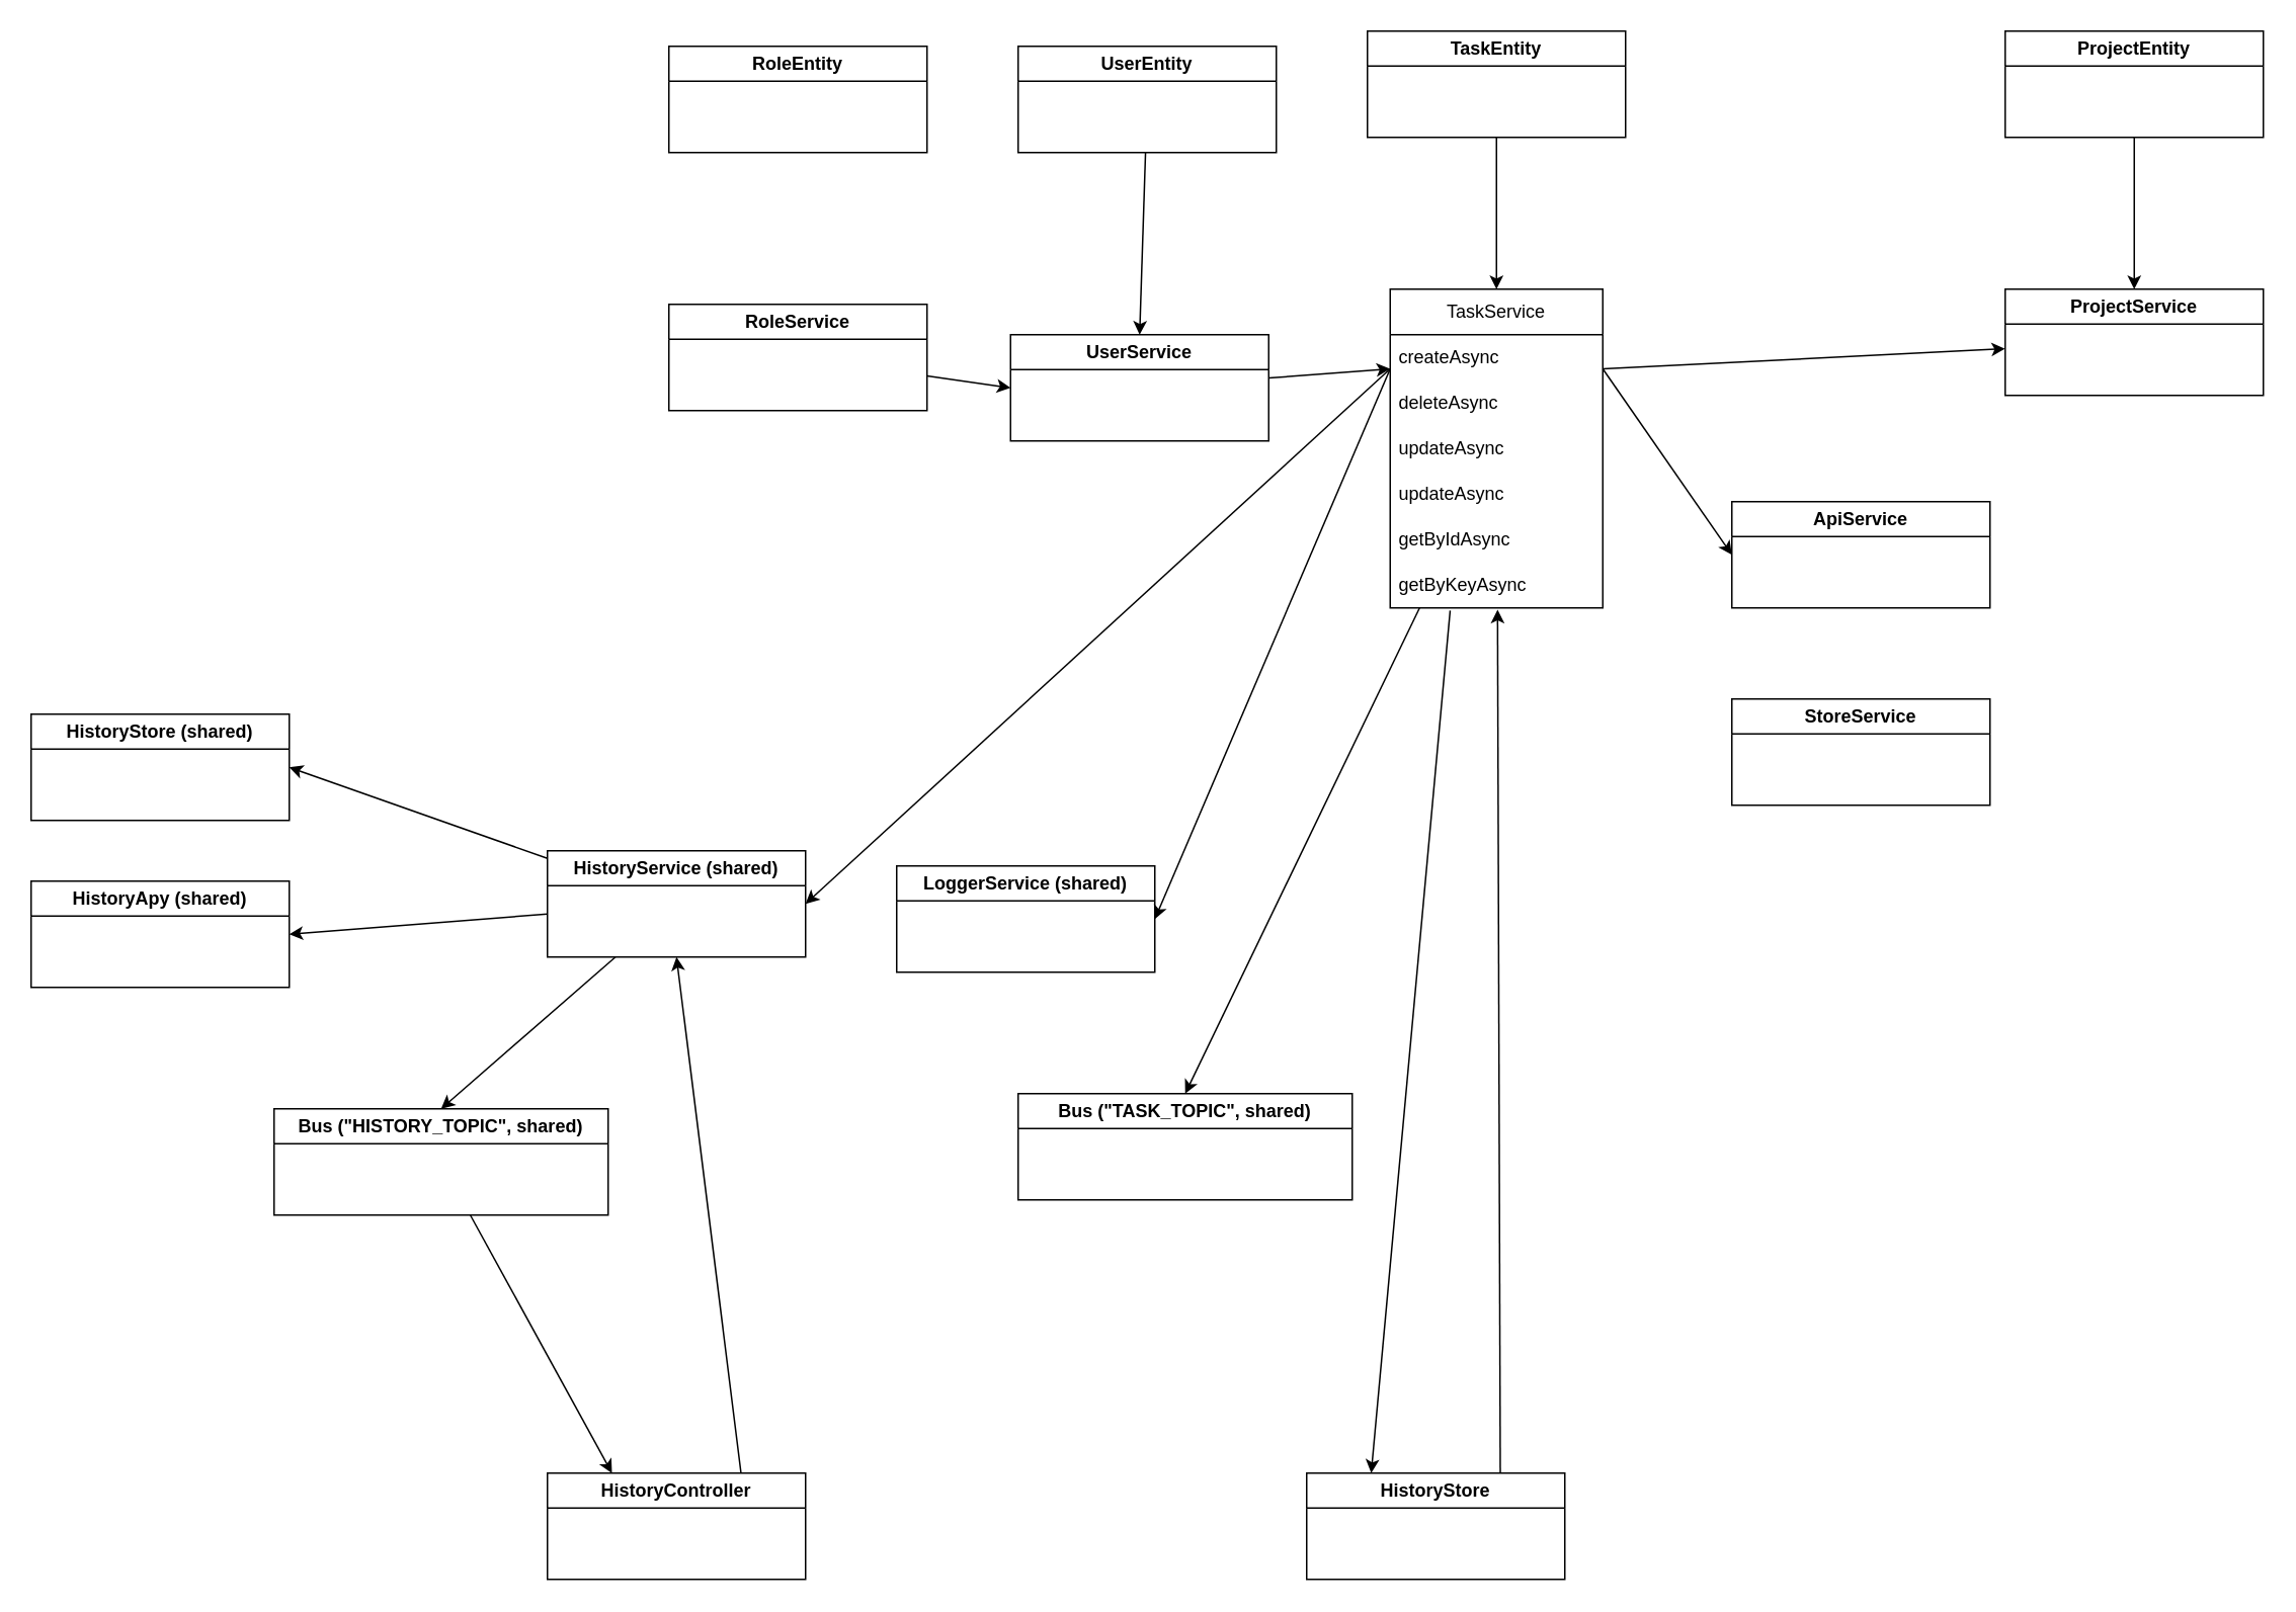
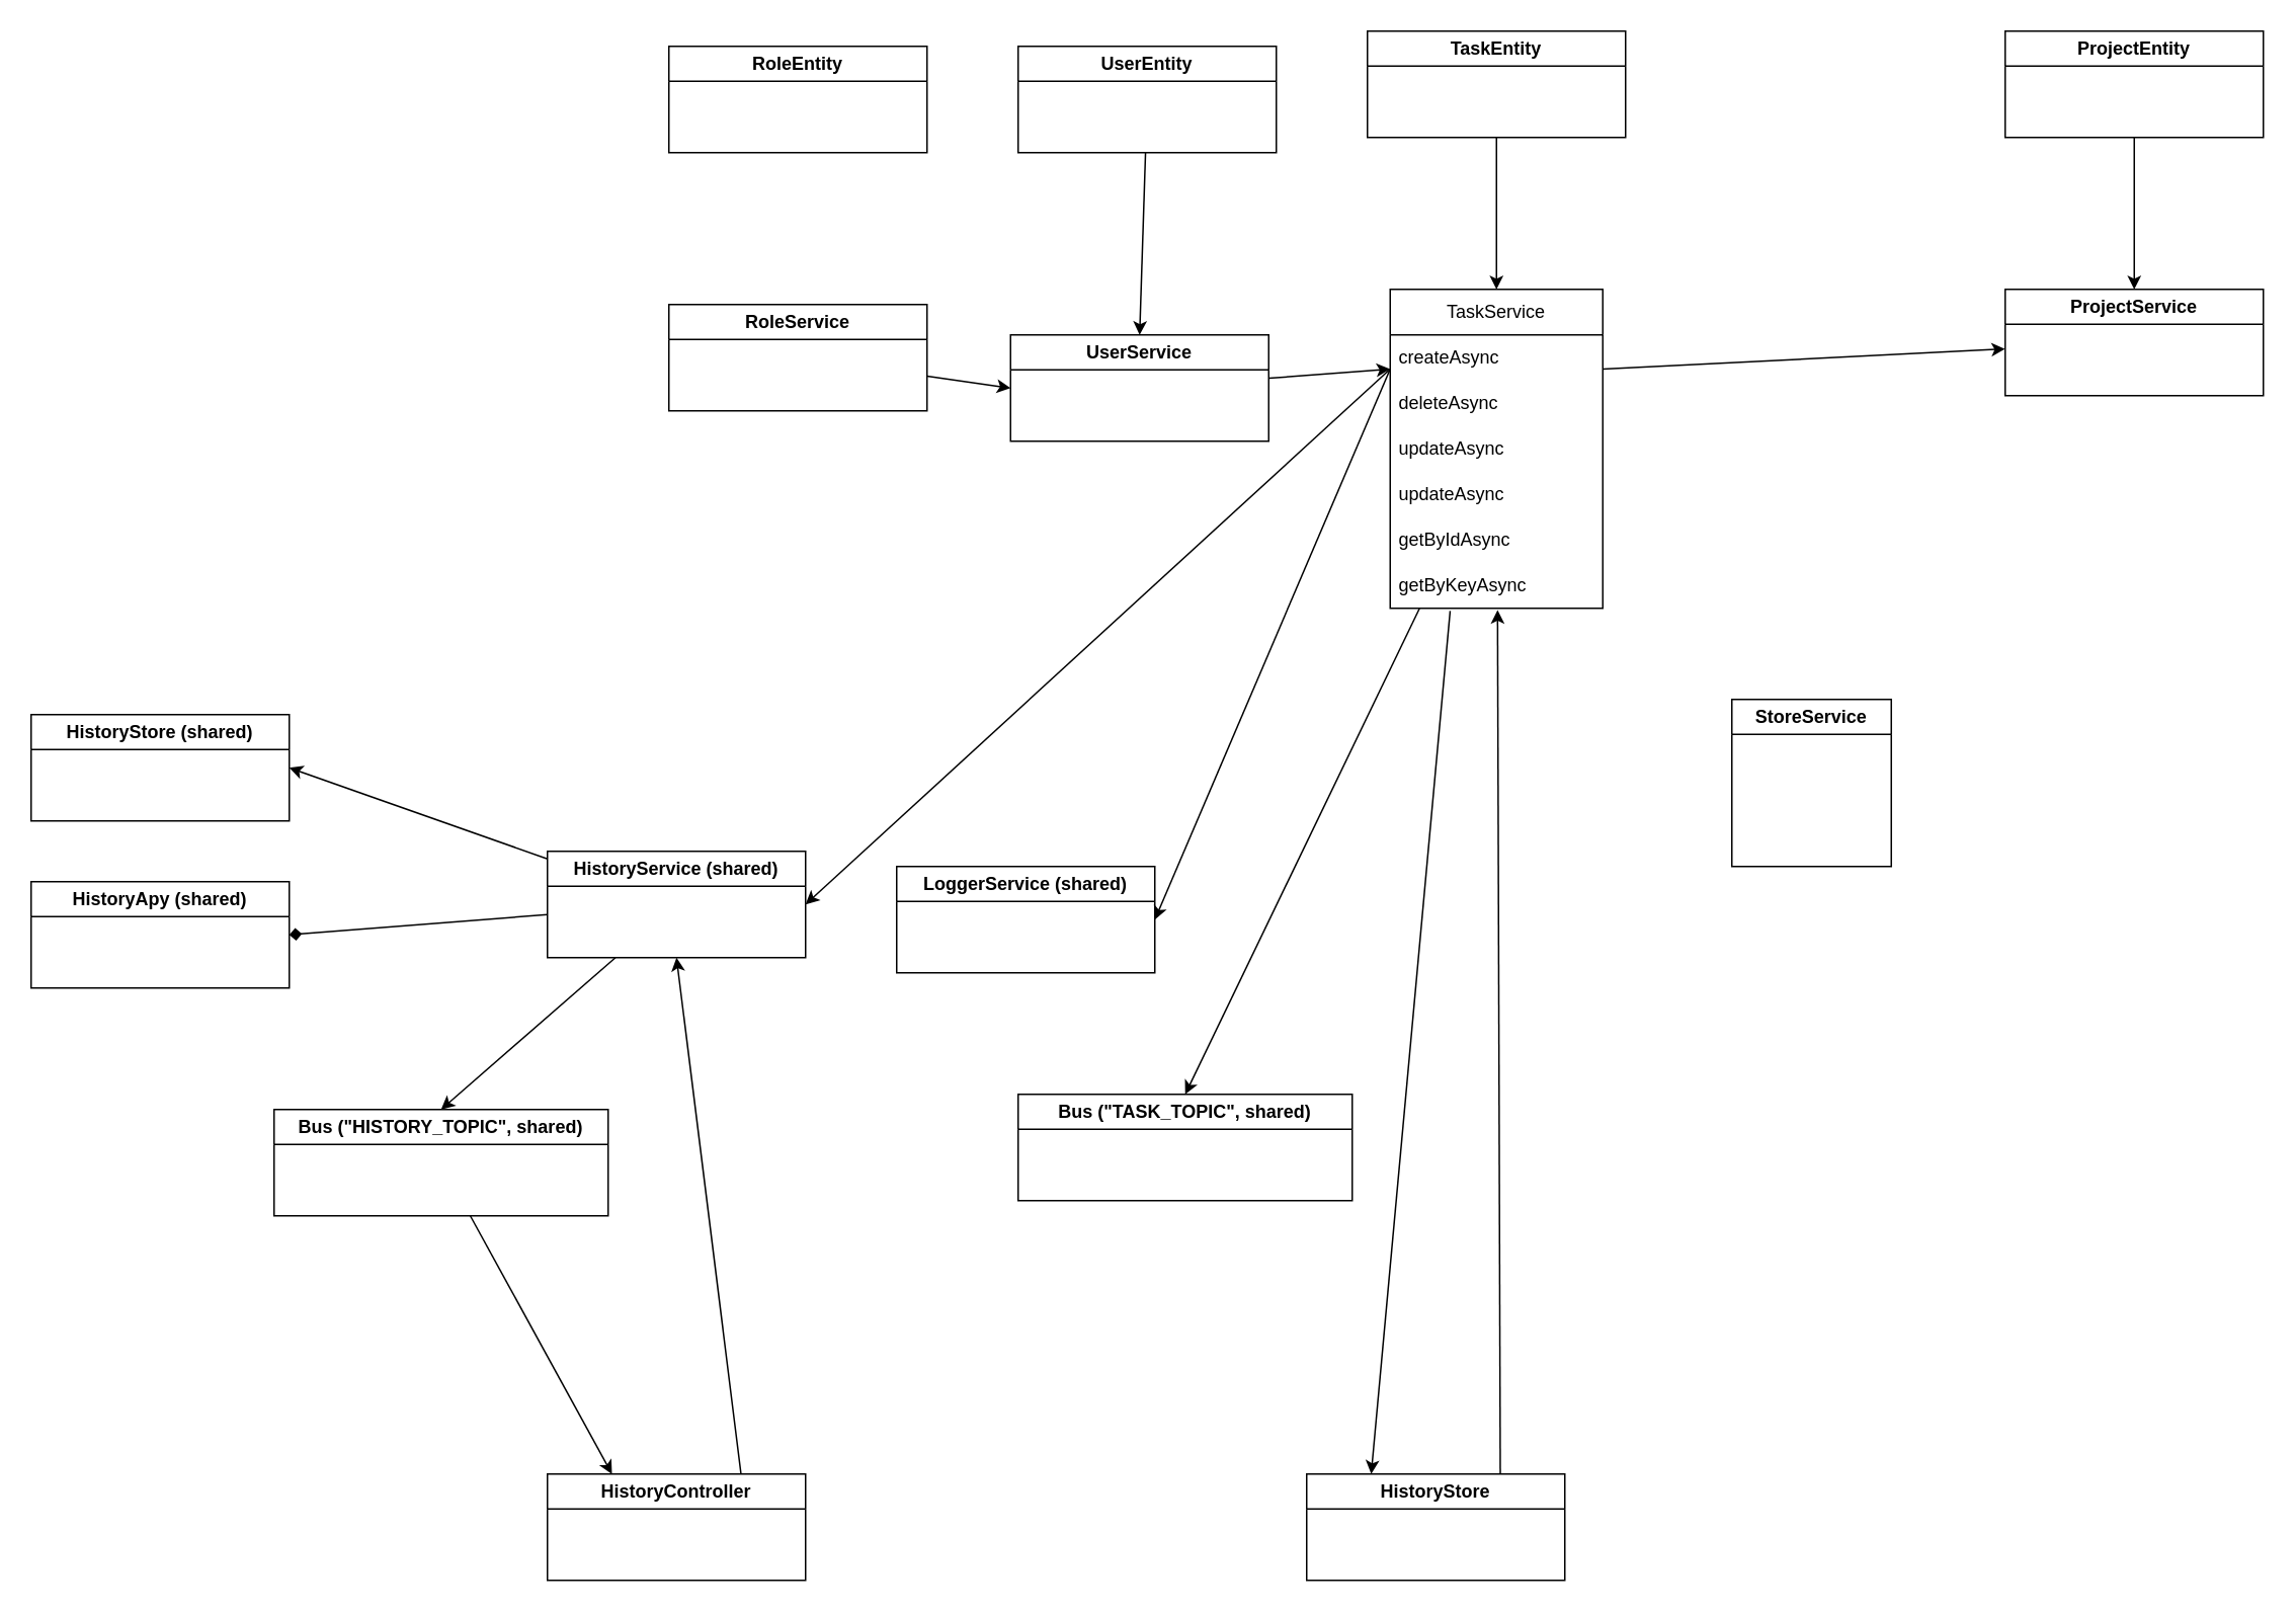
- <mxCell id="5" style="edgeStyle=none;html=1;entryX=0;entryY=0.5;entryDx=0;entryDy=0;exitX=1;exitY=0.25;exitDx=0;exitDy=0;" parent="1" source="30" target="25" edge="1"><mxGeometry relative="1" as="geometry"><mxPoint x="998.854" y="270" as="sourcePoint" /></mxGeometry></mxCell>
- <mxCell id="25" value="ApiService" style="swimlane;whiteSpace=wrap;html=1;startSize=23;" parent="1" vertex="1"><mxGeometry x="1140" y="330" width="170" height="70" as="geometry" /></mxCell>
- <mxCell id="24" value="StoreService" style="swimlane;whiteSpace=wrap;html=1;" parent="1" vertex="1"><mxGeometry x="1140" y="460" width="170" height="70" as="geometry" /></mxCell>
+ <mxCell id="24" value="StoreService" style="swimlane;whiteSpace=wrap;html=1;" parent="1" vertex="1"><mxGeometry x="1140" y="460" width="105" height="110" as="geometry" /></mxCell>
- <mxCell id="22" style="edgeStyle=none;html=1;entryX=1;entryY=0.5;entryDx=0;entryDy=0;" parent="1" source="23" target="42" edge="1"><mxGeometry relative="1" as="geometry" /></mxCell>
+ <mxCell id="22" style="edgeStyle=none;html=1;entryX=1;entryY=0.5;entryDx=0;entryDy=0;endArrow=diamond;" parent="1" source="23" target="42" edge="1"><mxGeometry relative="1" as="geometry" /></mxCell>
